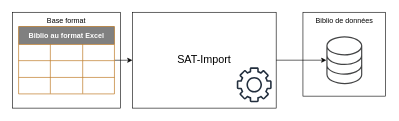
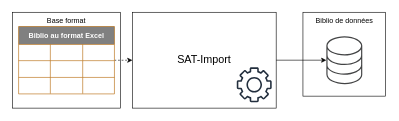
- <mxCell id="2" value="" style="edgeStyle=orthogonalEdgeStyle;rounded=0;orthogonalLoop=1;jettySize=auto;html=1;" edge="1" parent="1" source="3" target="17"><mxGeometry relative="1" as="geometry" /></mxCell>
+ <mxCell id="2" value="" style="edgeStyle=orthogonalEdgeStyle;rounded=0;orthogonalLoop=1;jettySize=auto;html=1;dashed=1;" edge="1" parent="1" source="3" target="17"><mxGeometry relative="1" as="geometry" /></mxCell>
